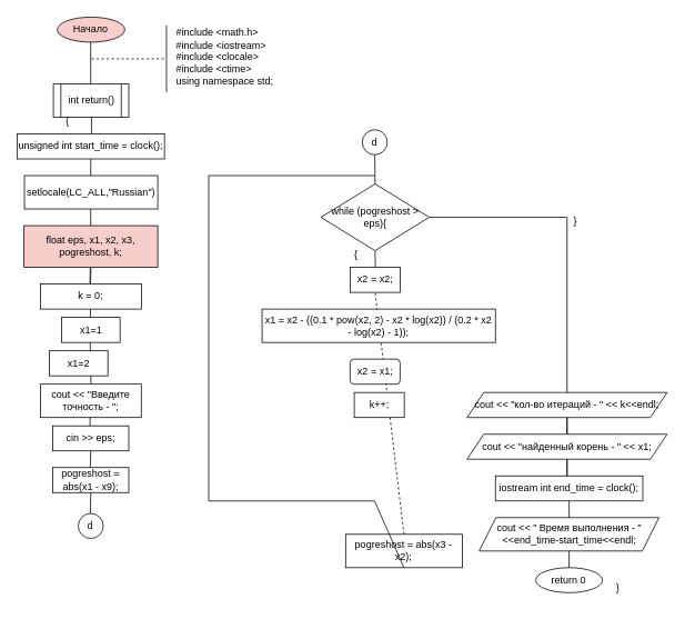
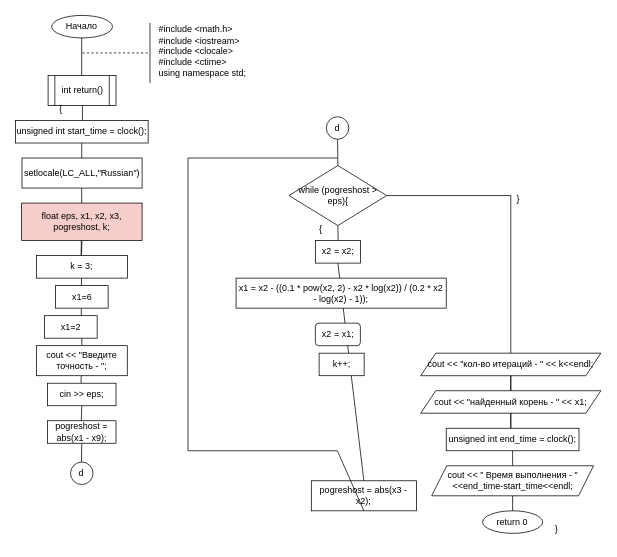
- <mxCell id="2" value="Начало" style="ellipse;whiteSpace=wrap;html=1;fillColor=#f8cecc;" parent="1" vertex="1"><mxGeometry x="68.31" y="20" width="81" height="30" as="geometry" /></mxCell>
+ <mxCell id="2" value="Начало" style="ellipse;whiteSpace=wrap;html=1;" parent="1" vertex="1"><mxGeometry x="68.31" y="20" width="81" height="30" as="geometry" /></mxCell>
- <mxCell id="15" value="k = 0;" style="rounded=0;whiteSpace=wrap;html=1;" parent="1" vertex="1"><mxGeometry x="48.25" y="340" width="121" height="30" as="geometry" /></mxCell>
+ <mxCell id="15" value="k = 3;" style="rounded=0;whiteSpace=wrap;html=1;" parent="1" vertex="1"><mxGeometry x="48.25" y="340" width="121" height="30" as="geometry" /></mxCell>
- <mxCell id="23" value="x1=1" style="rounded=0;whiteSpace=wrap;html=1;" parent="1" vertex="1"><mxGeometry x="73.56" y="380" width="70" height="30" as="geometry" /></mxCell>
+ <mxCell id="23" value="x1=6" style="rounded=0;whiteSpace=wrap;html=1;" parent="1" vertex="1"><mxGeometry x="73.56" y="380" width="70" height="30" as="geometry" /></mxCell>
- <mxCell id="29" value="" style="endArrow=none;html=1;rounded=0;entryX=0.5;entryY=1;entryDx=0;entryDy=0;exitX=0.5;exitY=0;exitDx=0;exitDy=0;dashed=1;" parent="1" source="27" target="26" edge="1"><mxGeometry width="50" height="50" relative="1" as="geometry"><mxPoint x="450" y="330" as="sourcePoint" /><mxPoint x="500" y="280" as="targetPoint" /></mxGeometry></mxCell>
+ <mxCell id="29" value="" style="endArrow=none;html=1;rounded=0;entryX=0.5;entryY=1;entryDx=0;entryDy=0;exitX=0.5;exitY=0;exitDx=0;exitDy=0;" parent="1" source="27" target="26" edge="1"><mxGeometry width="50" height="50" relative="1" as="geometry"><mxPoint x="450" y="330" as="sourcePoint" /><mxPoint x="500" y="280" as="targetPoint" /></mxGeometry></mxCell>
- <mxCell id="43" value="iostream int end_time = clock();" style="rounded=0;whiteSpace=wrap;html=1;" parent="1" vertex="1"><mxGeometry x="594" y="570" width="176.87" height="30" as="geometry" /></mxCell>
+ <mxCell id="43" value="unsigned int end_time = clock();" style="rounded=0;whiteSpace=wrap;html=1;" parent="1" vertex="1"><mxGeometry x="594" y="570" width="176.87" height="30" as="geometry" /></mxCell>
